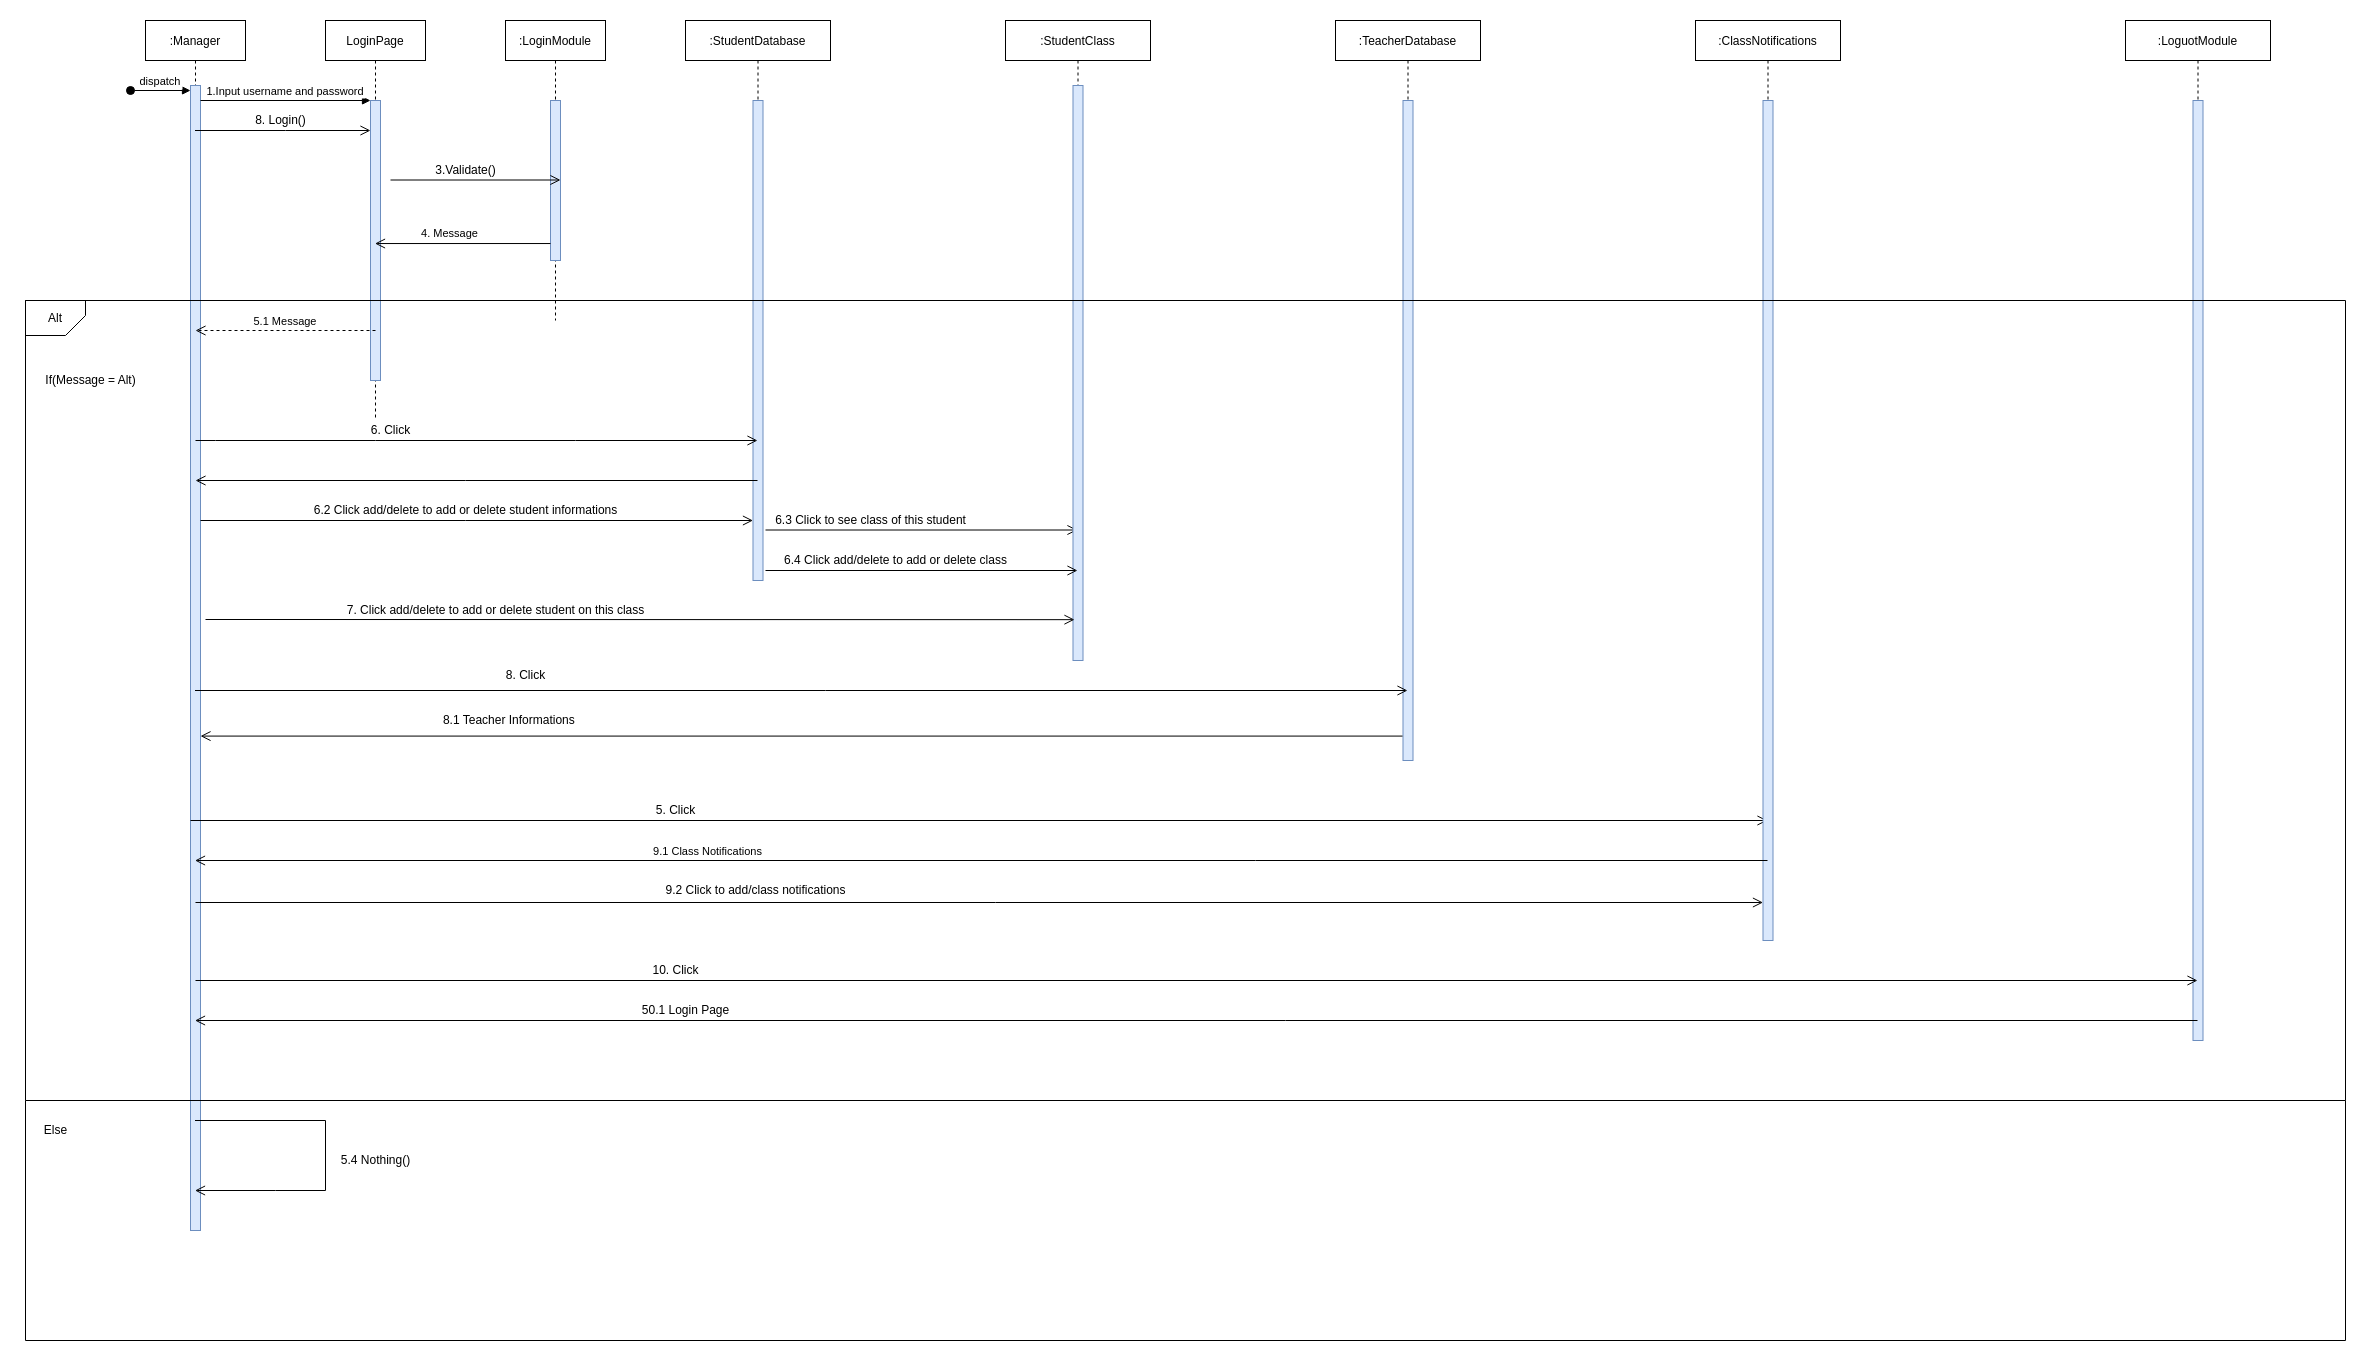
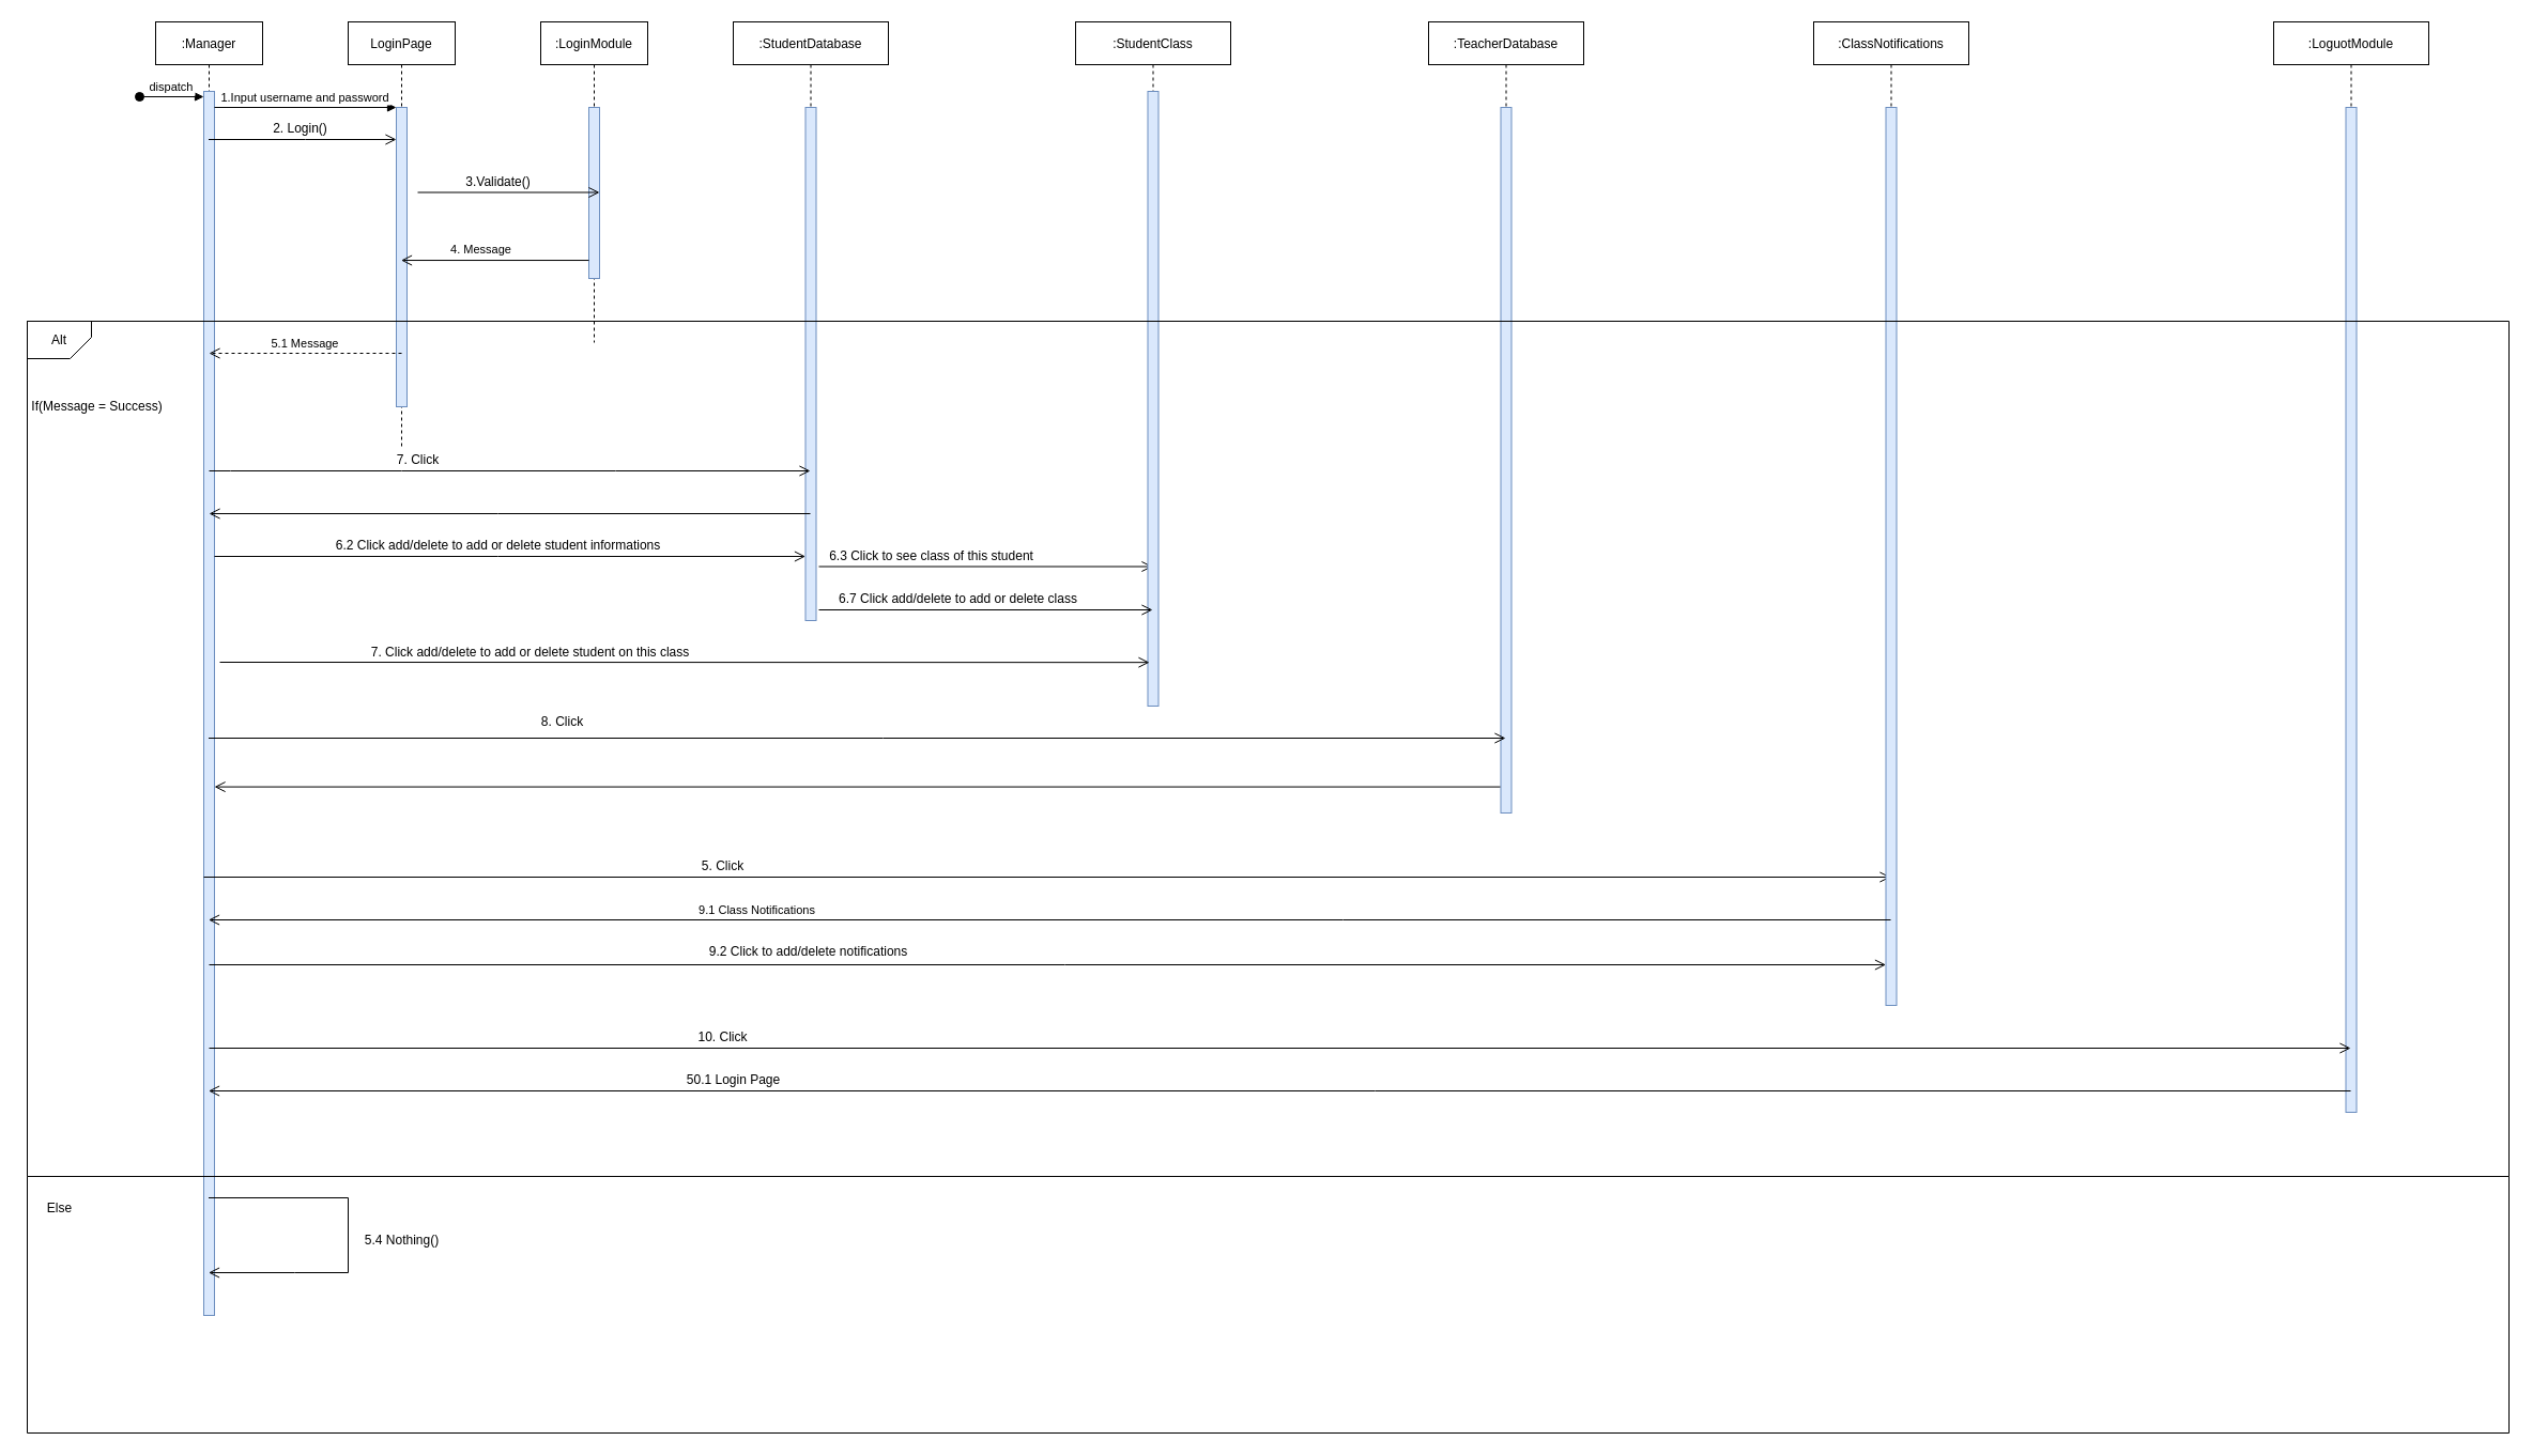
- <mxCell id="26" value="8. Login()" style="text;html=1;align=center;verticalAlign=middle;resizable=0;points=[];autosize=1;strokeColor=none;fillColor=none;" parent="1" vertex="1"><mxGeometry x="245" y="110" width="70" height="20" as="geometry" /></mxCell>
+ <mxCell id="26" value="2. Login()" style="text;html=1;align=center;verticalAlign=middle;resizable=0;points=[];autosize=1;strokeColor=none;fillColor=none;" parent="1" vertex="1"><mxGeometry x="245" y="110" width="70" height="20" as="geometry" /></mxCell>
- <mxCell id="29" value="If(Message = Alt)" style="text;html=1;align=center;verticalAlign=middle;resizable=0;points=[];autosize=1;strokeColor=none;fillColor=none;" parent="1" vertex="1"><mxGeometry x="20" y="370" width="140" height="20" as="geometry" /></mxCell>
+ <mxCell id="29" value="If(Message = Success)" style="text;html=1;align=center;verticalAlign=middle;resizable=0;points=[];autosize=1;strokeColor=none;fillColor=none;" parent="1" vertex="1"><mxGeometry x="20" y="370" width="140" height="20" as="geometry" /></mxCell>
- <mxCell id="34" value="6. Click" style="text;html=1;align=center;verticalAlign=middle;resizable=0;points=[];autosize=1;strokeColor=none;fillColor=none;" parent="1" vertex="1"><mxGeometry x="365" y="420" width="50" height="20" as="geometry" /></mxCell>
+ <mxCell id="34" value="7. Click" style="text;html=1;align=center;verticalAlign=middle;resizable=0;points=[];autosize=1;strokeColor=none;fillColor=none;" parent="1" vertex="1"><mxGeometry x="365" y="420" width="50" height="20" as="geometry" /></mxCell>
- <mxCell id="42" value="6.4 Click add/delete to add or delete class" style="text;html=1;align=center;verticalAlign=middle;resizable=0;points=[];autosize=1;strokeColor=none;fillColor=none;" parent="1" vertex="1"><mxGeometry x="775" y="550" width="240" height="20" as="geometry" /></mxCell>
+ <mxCell id="42" value="6.7 Click add/delete to add or delete class" style="text;html=1;align=center;verticalAlign=middle;resizable=0;points=[];autosize=1;strokeColor=none;fillColor=none;" parent="1" vertex="1"><mxGeometry x="775" y="550" width="240" height="20" as="geometry" /></mxCell>
- <mxCell id="46" value="8.1 Teacher Informations&amp;nbsp;" style="text;html=1;align=center;verticalAlign=middle;resizable=0;points=[];autosize=1;strokeColor=none;fillColor=none;" parent="1" vertex="1"><mxGeometry x="435" y="710" width="150" height="20" as="geometry" /></mxCell>
- <mxCell id="51" value="9.2 Click to add/class notifications" style="text;html=1;align=center;verticalAlign=middle;resizable=0;points=[];autosize=1;strokeColor=none;fillColor=none;" parent="1" vertex="1"><mxGeometry x="655" y="880" width="200" height="20" as="geometry" /></mxCell>
+ <mxCell id="51" value="9.2 Click to add/delete notifications" style="text;html=1;align=center;verticalAlign=middle;resizable=0;points=[];autosize=1;strokeColor=none;fillColor=none;" parent="1" vertex="1"><mxGeometry x="655" y="880" width="200" height="20" as="geometry" /></mxCell>
